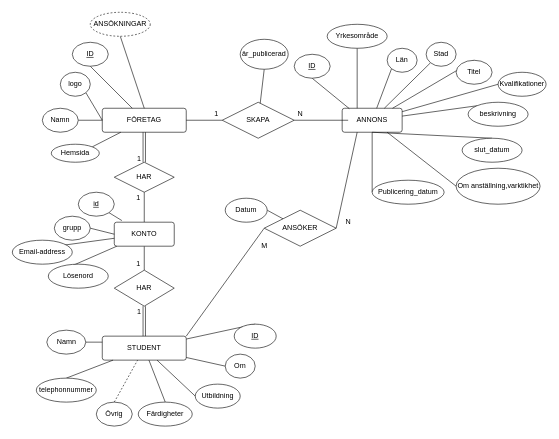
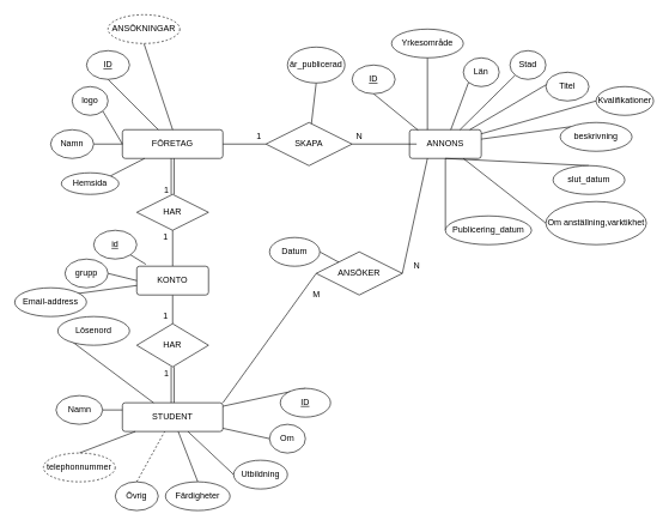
- <mxCell id="44" style="edgeStyle=none;rounded=0;orthogonalLoop=1;jettySize=auto;html=1;exitX=0;exitY=0.5;exitDx=0;exitDy=0;endArrow=none;endFill=0;" parent="1" source="45" target="28" edge="1"><mxGeometry relative="1" as="geometry" /></mxCell>
+ <mxCell id="44" style="edgeStyle=none;rounded=0;orthogonalLoop=1;jettySize=auto;html=1;exitX=0;exitY=0.5;exitDx=0;exitDy=0;endArrow=none;endFill=0;" parent="1" source="45" target="29" edge="1"><mxGeometry relative="1" as="geometry" /></mxCell>
- <mxCell id="68" value="telephonnummer" style="ellipse;whiteSpace=wrap;html=1;align=center;" parent="1" vertex="1"><mxGeometry x="60" y="630" width="100" height="40" as="geometry" /></mxCell>
+ <mxCell id="68" value="telephonnummer" style="ellipse;whiteSpace=wrap;html=1;align=center;dashed=1;" parent="1" vertex="1"><mxGeometry x="60" y="630" width="100" height="40" as="geometry" /></mxCell>
